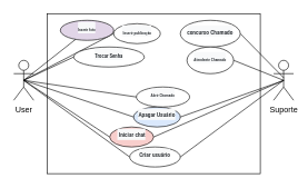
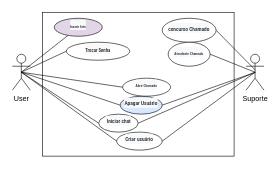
- <mxCell id="17" value="&lt;h3 style=&quot;box-sizing: border-box; margin-top: 0px; margin-bottom: 0.5rem; font-weight: 500; line-height: 1.2; font-family: &amp;quot;Roboto Condensed&amp;quot;; color: rgb(33, 37, 41); text-align: left; background-color: rgb(248, 249, 250);&quot; id=&quot;yui_3_17_2_1_1747692782615_1180&quot;&gt;&lt;font style=&quot;vertical-align: inherit;&quot;&gt;&lt;font style=&quot;vertical-align: inherit;&quot;&gt;&lt;font style=&quot;vertical-align: inherit;&quot;&gt;&lt;font style=&quot;vertical-align: inherit;&quot;&gt;&lt;font style=&quot;vertical-align: inherit;&quot;&gt;&lt;font style=&quot;vertical-align: inherit; font-size: 6px;&quot;&gt;&amp;nbsp;Inserir publicação&lt;/font&gt;&lt;/font&gt;&lt;/font&gt;&lt;/font&gt;&lt;/font&gt;&lt;/font&gt;&lt;/h3&gt;" style="ellipse;whiteSpace=wrap;html=1;" vertex="1" parent="1"><mxGeometry x="170" y="35" width="70" height="30" as="geometry" /></mxCell>
- <mxCell id="10" value="" style="endArrow=none;html=1;rounded=0;entryX=0;entryY=0.5;entryDx=0;entryDy=0;exitX=0.5;exitY=0.5;exitDx=0;exitDy=0;exitPerimeter=0;" edge="1" parent="1" source="2" target="17"><mxGeometry width="50" height="50" relative="1" as="geometry"><mxPoint x="170" y="170" as="sourcePoint" /><mxPoint x="220" y="120" as="targetPoint" /></mxGeometry></mxCell>
- <mxCell id="16" value="&lt;h3 style=&quot;box-sizing: border-box; margin-top: 0px; margin-bottom: 0.5rem; font-weight: 500; line-height: 1.2; font-family: &amp;quot;Roboto Condensed&amp;quot;; color: rgb(33, 37, 41); text-align: left; background-color: rgb(248, 249, 250);&quot; id=&quot;yui_3_17_2_1_1747692782615_1180&quot;&gt;&lt;font style=&quot;vertical-align: inherit;&quot;&gt;&lt;font style=&quot;vertical-align: inherit;&quot;&gt;&lt;font style=&quot;vertical-align: inherit;&quot;&gt;&lt;font style=&quot;vertical-align: inherit; font-size: 9px;&quot;&gt;&amp;nbsp;Iniciar chat&lt;/font&gt;&lt;/font&gt;&lt;/font&gt;&lt;/font&gt;&lt;/h3&gt;" style="ellipse;whiteSpace=wrap;html=1;fillColor=#f8cecc;" vertex="1" parent="1"><mxGeometry x="164" y="190" width="66" height="30" as="geometry" /></mxCell>
+ <mxCell id="16" value="&lt;h3 style=&quot;box-sizing: border-box; margin-top: 0px; margin-bottom: 0.5rem; font-weight: 500; line-height: 1.2; font-family: &amp;quot;Roboto Condensed&amp;quot;; color: rgb(33, 37, 41); text-align: left; background-color: rgb(248, 249, 250);&quot; id=&quot;yui_3_17_2_1_1747692782615_1180&quot;&gt;&lt;font style=&quot;vertical-align: inherit;&quot;&gt;&lt;font style=&quot;vertical-align: inherit;&quot;&gt;&lt;font style=&quot;vertical-align: inherit;&quot;&gt;&lt;font style=&quot;vertical-align: inherit; font-size: 9px;&quot;&gt;&amp;nbsp;Iniciar chat&lt;/font&gt;&lt;/font&gt;&lt;/font&gt;&lt;/font&gt;&lt;/h3&gt;" style="ellipse;whiteSpace=wrap;html=1;" vertex="1" parent="1"><mxGeometry x="164" y="190" width="66" height="30" as="geometry" /></mxCell>
